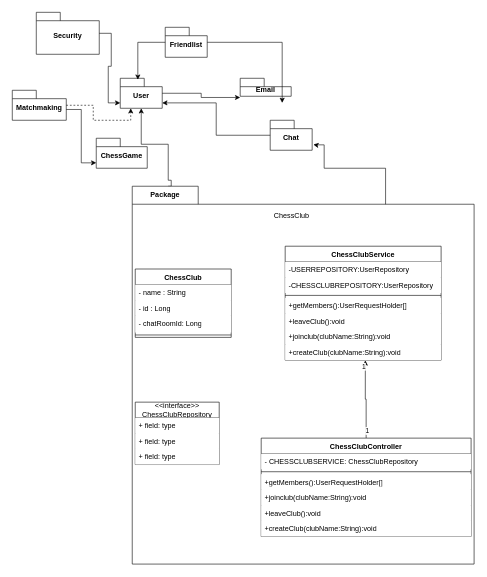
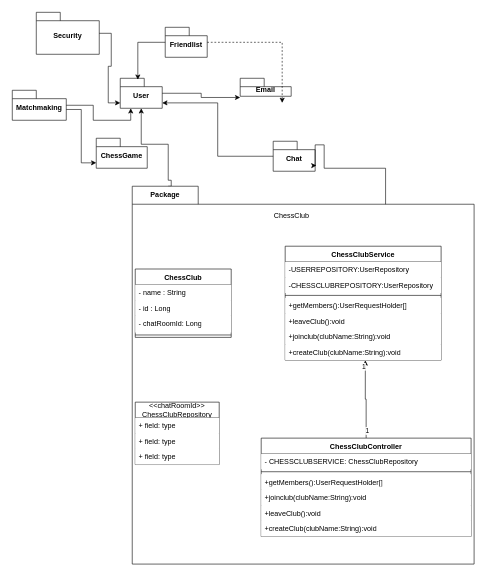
- <mxCell id="15" style="edgeStyle=orthogonalEdgeStyle;rounded=0;orthogonalLoop=1;jettySize=auto;html=1;entryX=0;entryY=0;entryDx=70;entryDy=41;entryPerimeter=0;strokeColor=#000000;" parent="1" source="4" target="2" edge="1"><mxGeometry relative="1" as="geometry" /></mxCell>
+ <mxCell id="15" style="edgeStyle=orthogonalEdgeStyle;rounded=0;orthogonalLoop=1;jettySize=auto;html=1;entryX=0;entryY=0;entryDx=70;entryDy=41;entryPerimeter=0;strokeColor=#000000;dashed=1;" parent="1" source="4" target="2" edge="1"><mxGeometry relative="1" as="geometry" /></mxCell>
- <mxCell id="14" style="edgeStyle=orthogonalEdgeStyle;rounded=0;orthogonalLoop=1;jettySize=auto;html=1;entryX=0.25;entryY=1;entryDx=0;entryDy=0;entryPerimeter=0;strokeColor=#000000;dashed=1;" parent="1" source="6" target="7" edge="1"><mxGeometry relative="1" as="geometry" /></mxCell>
+ <mxCell id="14" style="edgeStyle=orthogonalEdgeStyle;rounded=0;orthogonalLoop=1;jettySize=auto;html=1;entryX=0.25;entryY=1;entryDx=0;entryDy=0;entryPerimeter=0;strokeColor=#000000;" parent="1" source="6" target="7" edge="1"><mxGeometry relative="1" as="geometry" /></mxCell>
- <mxCell id="5" value="Chat" style="shape=folder;fontStyle=1;spacingTop=10;tabWidth=40;tabHeight=14;tabPosition=left;html=1;whiteSpace=wrap;strokeColor=#000000;" parent="1" vertex="1"><mxGeometry x="450" y="200" width="70" height="50" as="geometry" /></mxCell>
+ <mxCell id="5" value="Chat" style="shape=folder;fontStyle=1;spacingTop=10;tabWidth=40;tabHeight=14;tabPosition=left;html=1;whiteSpace=wrap;strokeColor=#000000;" parent="1" vertex="1"><mxGeometry x="455" y="235" width="70" height="50" as="geometry" /></mxCell>
- <mxCell id="25" value="&amp;lt;&amp;lt;interface&amp;gt;&amp;gt;&lt;br&gt;ChessClubRepository" style="swimlane;fontStyle=0;childLayout=stackLayout;horizontal=1;startSize=26;horizontalStack=0;resizeParent=1;resizeParentMax=0;resizeLast=0;collapsible=1;marginBottom=0;whiteSpace=wrap;html=1;fillColor=#FFFFFF;" parent="18" vertex="1"><mxGeometry x="5" y="360" width="140" height="104" as="geometry" /></mxCell>
+ <mxCell id="25" value="&amp;lt;&amp;lt;chatRoomId&amp;gt;&amp;gt;&lt;br&gt;ChessClubRepository" style="swimlane;fontStyle=0;childLayout=stackLayout;horizontal=1;startSize=26;horizontalStack=0;resizeParent=1;resizeParentMax=0;resizeLast=0;collapsible=1;marginBottom=0;whiteSpace=wrap;html=1;fillColor=#FFFFFF;" parent="18" vertex="1"><mxGeometry x="5" y="360" width="140" height="104" as="geometry" /></mxCell>
